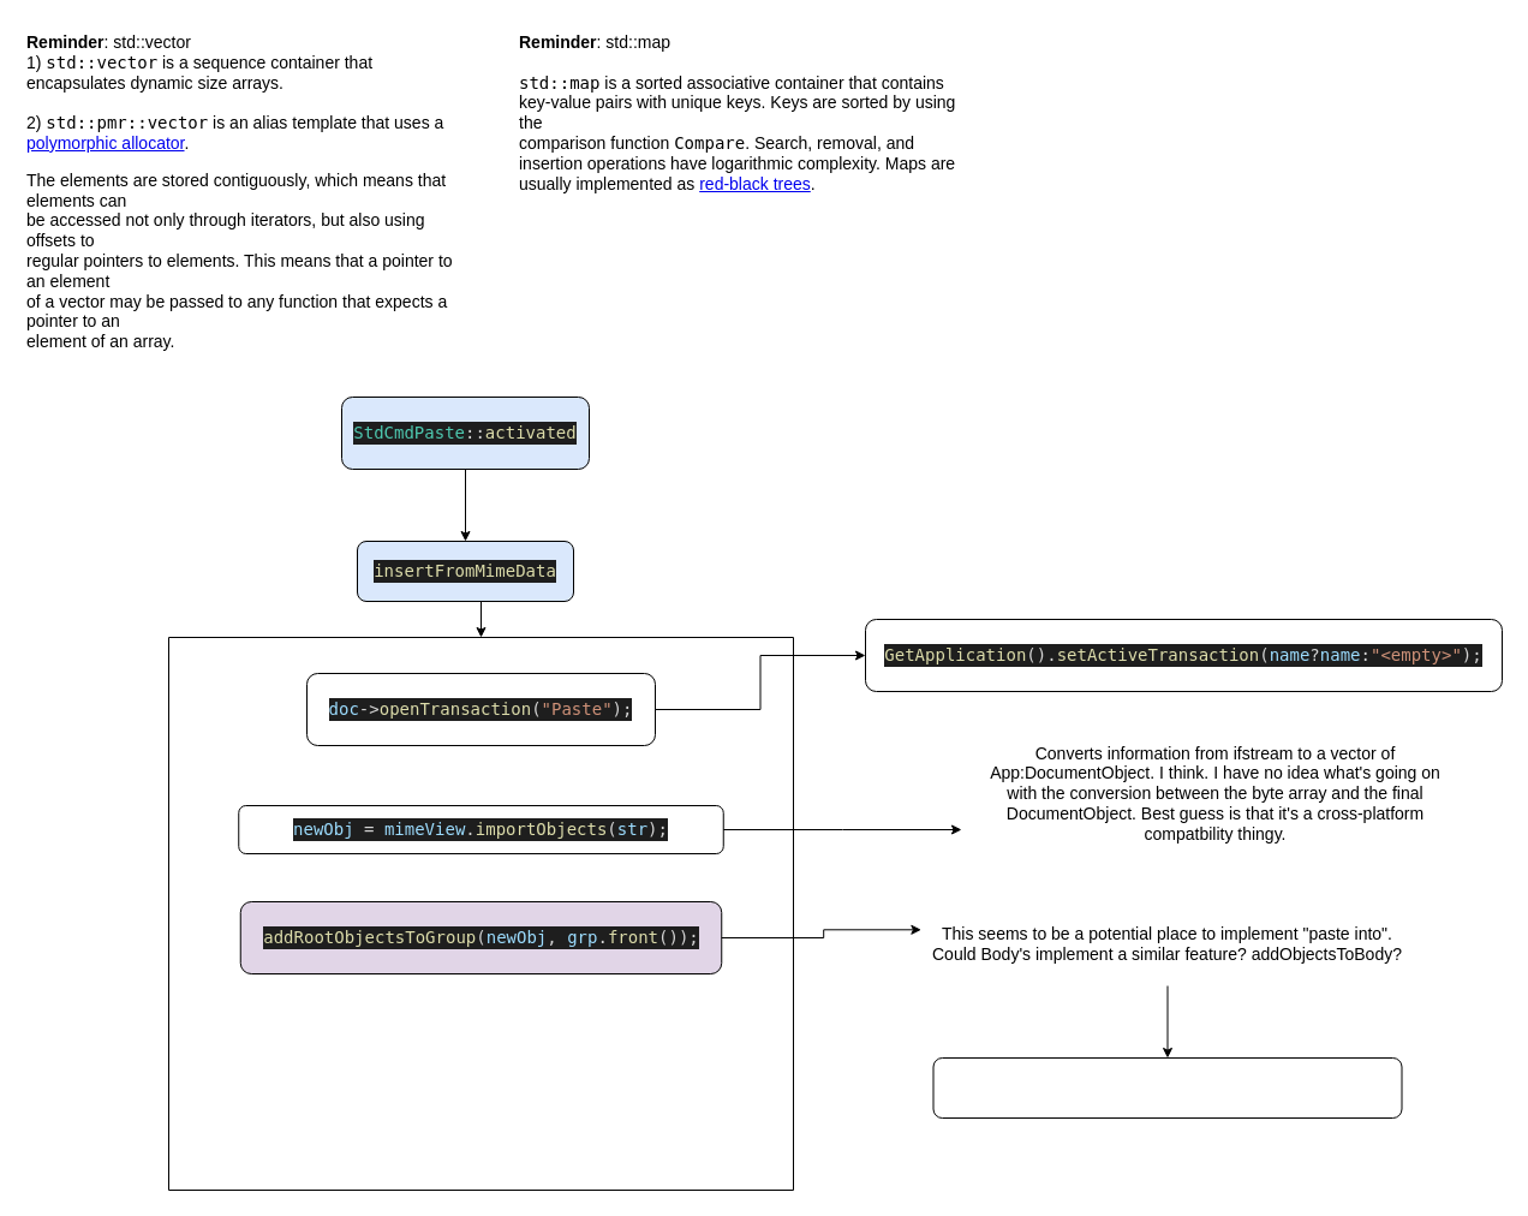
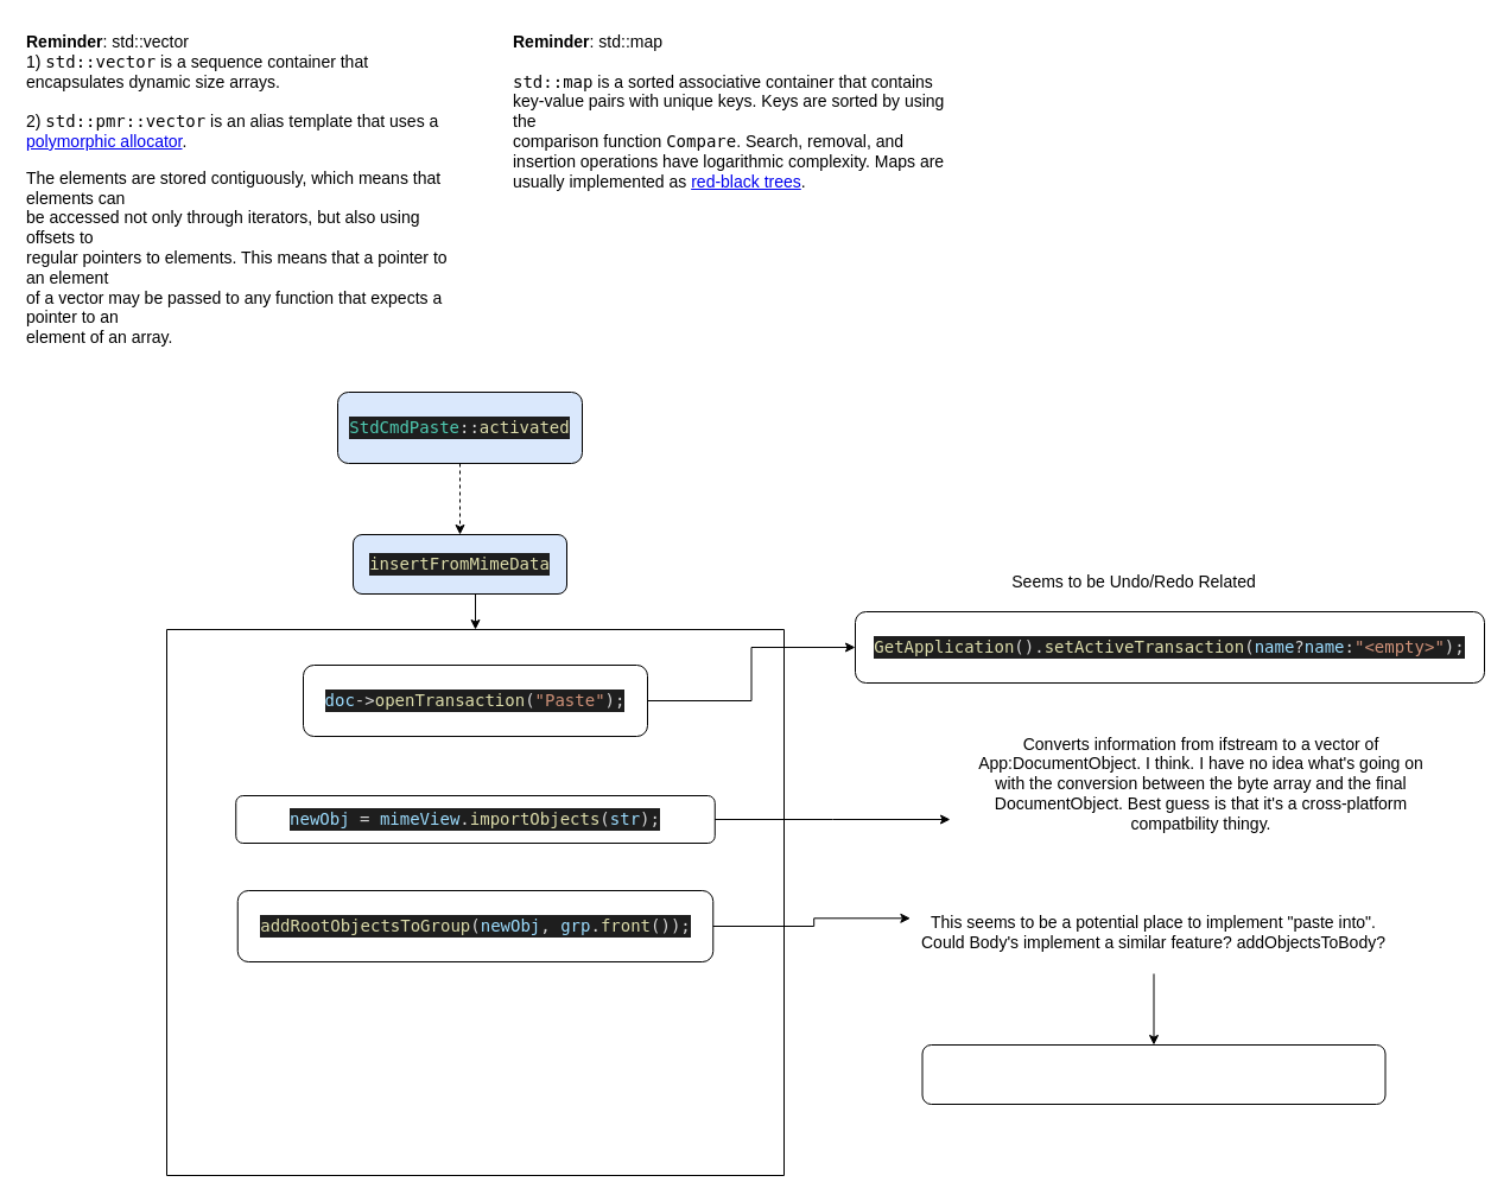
- <mxCell id="2" style="edgeStyle=orthogonalEdgeStyle;rounded=0;orthogonalLoop=1;jettySize=auto;html=1;exitX=0.5;exitY=1;exitDx=0;exitDy=0;entryX=0.5;entryY=0;entryDx=0;entryDy=0;" parent="1" source="3" target="5" edge="1"><mxGeometry relative="1" as="geometry" /></mxCell>
+ <mxCell id="2" style="edgeStyle=orthogonalEdgeStyle;rounded=0;orthogonalLoop=1;jettySize=auto;html=1;exitX=0.5;exitY=1;exitDx=0;exitDy=0;entryX=0.5;entryY=0;entryDx=0;entryDy=0;dashed=1;" parent="1" source="3" target="5" edge="1"><mxGeometry relative="1" as="geometry" /></mxCell>
+ <mxCell id="12" value="Seems to be Undo/Redo Related" style="text;html=1;strokeColor=none;fillColor=none;align=center;verticalAlign=middle;whiteSpace=wrap;rounded=0;fontSize=14;" parent="1" vertex="1"><mxGeometry x="770" y="470" width="370" height="40" as="geometry" /></mxCell>
- <mxCell id="8" value="&lt;div style=&quot;color: rgb(212, 212, 212); background-color: rgb(30, 30, 30); font-family: &amp;quot;Droid Sans Mono&amp;quot;, &amp;quot;monospace&amp;quot;, monospace; font-weight: normal; font-size: 14px; line-height: 19px;&quot;&gt;&lt;div&gt;&lt;span style=&quot;color: #dcdcaa;&quot;&gt;addRootObjectsToGroup&lt;/span&gt;&lt;span style=&quot;color: #d4d4d4;&quot;&gt;(&lt;/span&gt;&lt;span style=&quot;color: #9cdcfe;&quot;&gt;newObj&lt;/span&gt;&lt;span style=&quot;color: #d4d4d4;&quot;&gt;, &lt;/span&gt;&lt;span style=&quot;color: #9cdcfe;&quot;&gt;grp&lt;/span&gt;&lt;span style=&quot;color: #d4d4d4;&quot;&gt;.&lt;/span&gt;&lt;span style=&quot;color: #dcdcaa;&quot;&gt;front&lt;/span&gt;&lt;span style=&quot;color: #d4d4d4;&quot;&gt;());&lt;/span&gt;&lt;/div&gt;&lt;/div&gt;" style="rounded=1;whiteSpace=wrap;html=1;fontSize=14;fillColor=#e1d5e7;" parent="6" vertex="1"><mxGeometry x="59.75" y="220" width="400.5" height="60" as="geometry" /></mxCell>
+ <mxCell id="8" value="&lt;div style=&quot;color: rgb(212, 212, 212); background-color: rgb(30, 30, 30); font-family: &amp;quot;Droid Sans Mono&amp;quot;, &amp;quot;monospace&amp;quot;, monospace; font-weight: normal; font-size: 14px; line-height: 19px;&quot;&gt;&lt;div&gt;&lt;span style=&quot;color: #dcdcaa;&quot;&gt;addRootObjectsToGroup&lt;/span&gt;&lt;span style=&quot;color: #d4d4d4;&quot;&gt;(&lt;/span&gt;&lt;span style=&quot;color: #9cdcfe;&quot;&gt;newObj&lt;/span&gt;&lt;span style=&quot;color: #d4d4d4;&quot;&gt;, &lt;/span&gt;&lt;span style=&quot;color: #9cdcfe;&quot;&gt;grp&lt;/span&gt;&lt;span style=&quot;color: #d4d4d4;&quot;&gt;.&lt;/span&gt;&lt;span style=&quot;color: #dcdcaa;&quot;&gt;front&lt;/span&gt;&lt;span style=&quot;color: #d4d4d4;&quot;&gt;());&lt;/span&gt;&lt;/div&gt;&lt;/div&gt;" style="rounded=1;whiteSpace=wrap;html=1;fontSize=14;" parent="6" vertex="1"><mxGeometry x="59.75" y="220" width="400.5" height="60" as="geometry" /></mxCell>
